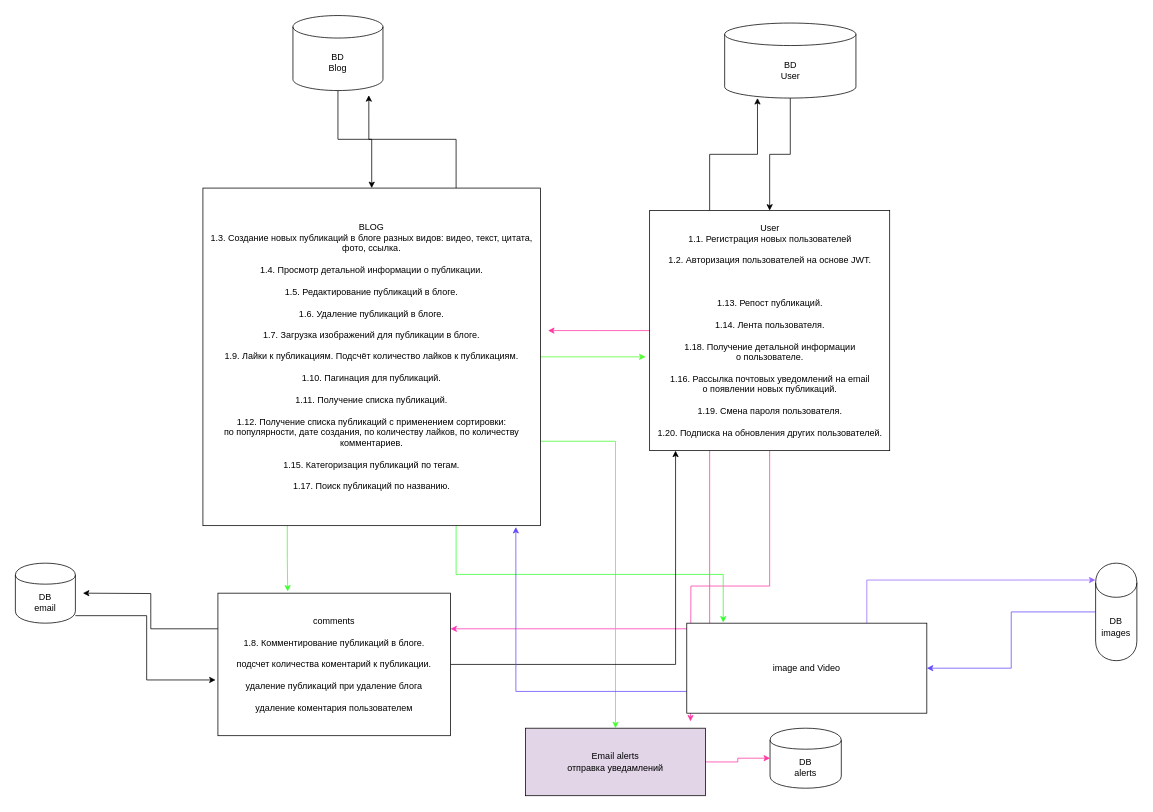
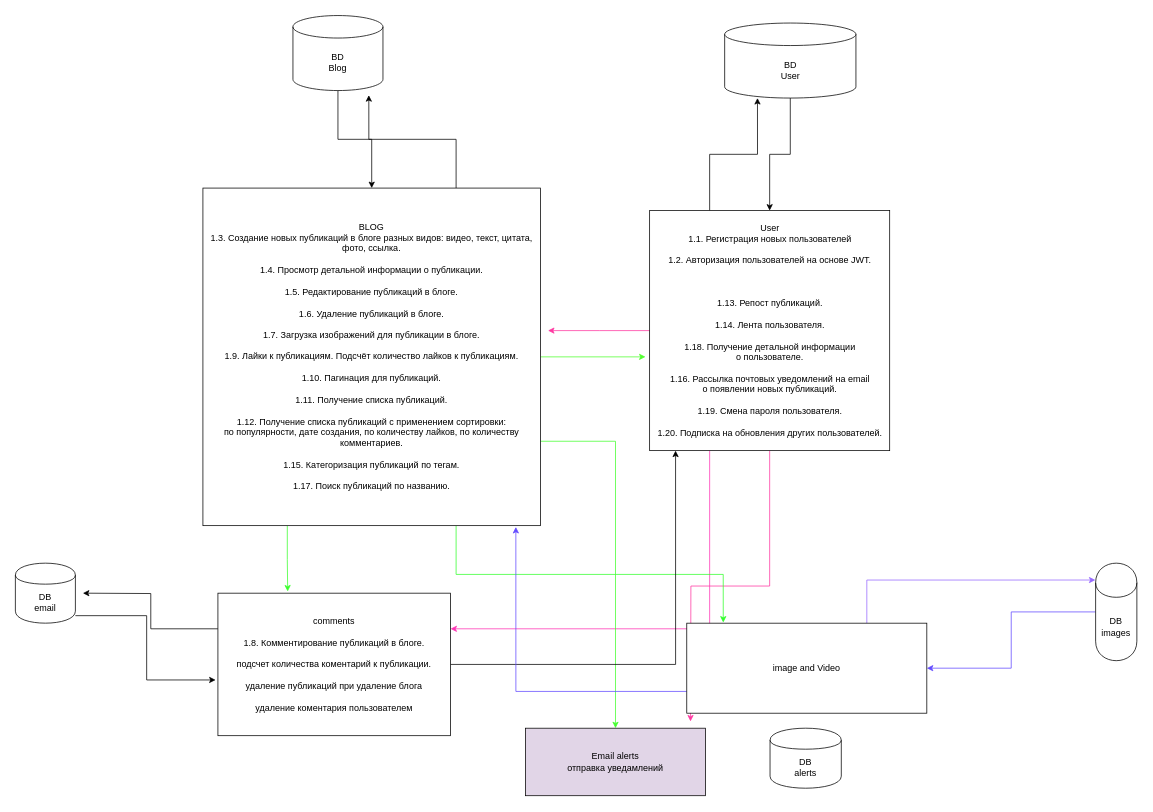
- <mxCell id="27" style="edgeStyle=orthogonalEdgeStyle;rounded=0;orthogonalLoop=1;jettySize=auto;html=1;entryX=0;entryY=0.5;entryDx=0;entryDy=0;strokeColor=#FF36A1;" parent="1" source="28" target="29" edge="1"><mxGeometry relative="1" as="geometry" /></mxCell>
